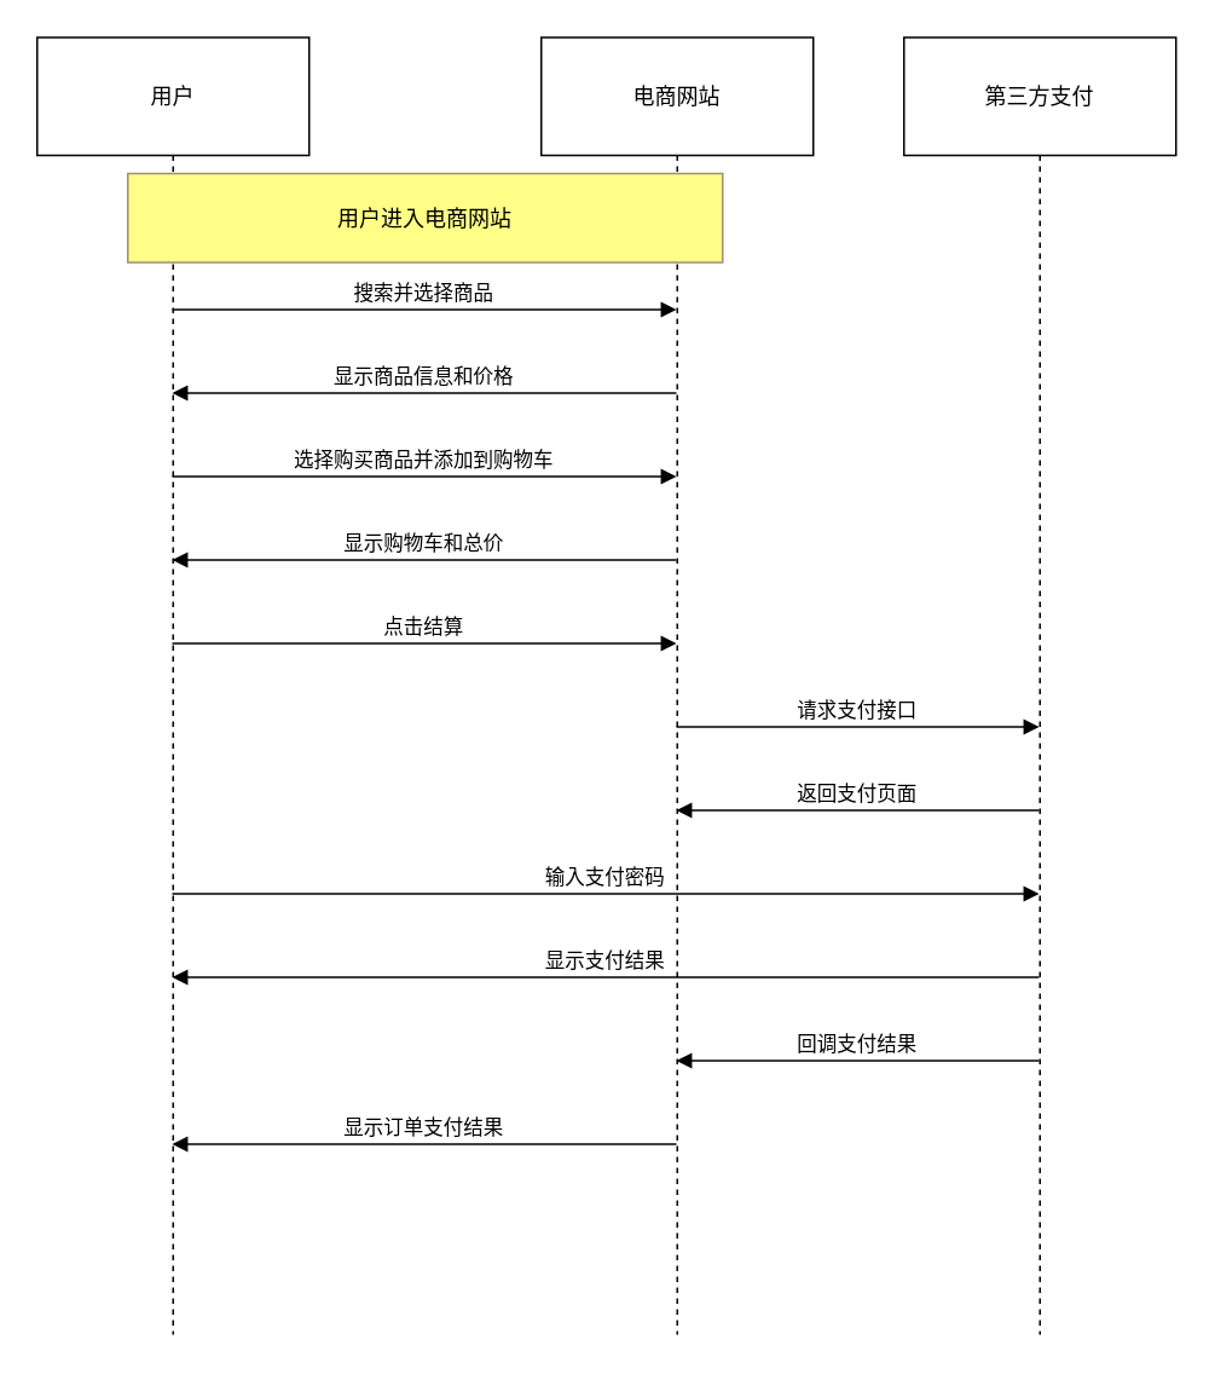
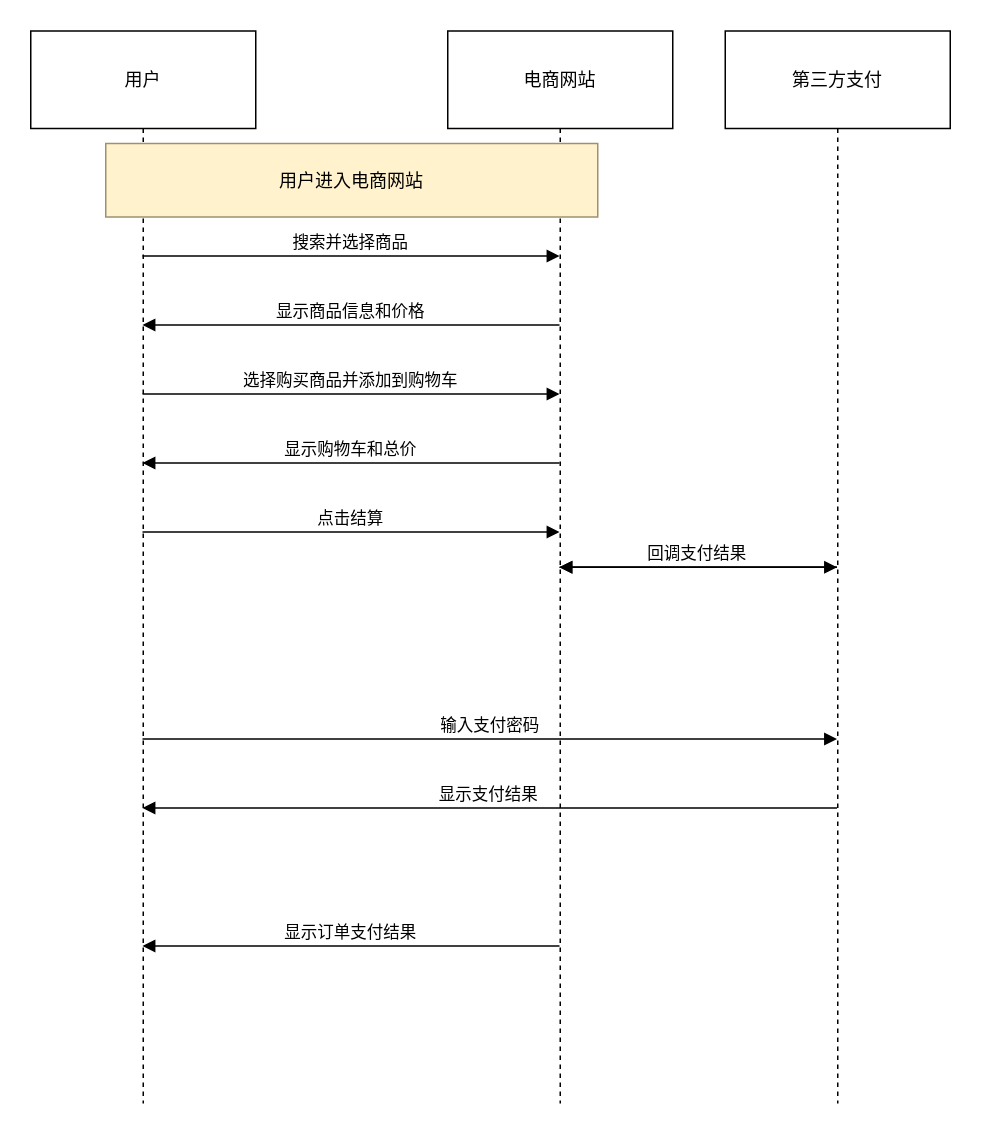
- <mxCell id="16" value="用户进入电商网站" style="fillColor=#ffff88;strokeColor=#9E916F;" vertex="1" parent="1"><mxGeometry x="70" y="95" width="328" height="49" as="geometry" /></mxCell>
+ <mxCell id="16" value="用户进入电商网站" style="fillColor=#fff2cc;strokeColor=#9E916F;" vertex="1" parent="1"><mxGeometry x="70" y="95" width="328" height="49" as="geometry" /></mxCell>
- <mxCell id="4" value="第三方支付" style="shape=umlLifeline;perimeter=lifelinePerimeter;whiteSpace=wrap;container=1;dropTarget=0;collapsible=0;recursiveResize=0;outlineConnect=0;portConstraint=eastwest;newEdgeStyle={&quot;edgeStyle&quot;:&quot;elbowEdgeStyle&quot;,&quot;elbow&quot;:&quot;vertical&quot;,&quot;curved&quot;:0,&quot;rounded&quot;:0};size=65;" vertex="1" parent="1"><mxGeometry x="498" width="150" height="715" as="geometry" y="20" /></mxCell>
+ <mxCell id="4" value="第三方支付" style="shape=umlLifeline;perimeter=lifelinePerimeter;whiteSpace=wrap;container=1;dropTarget=0;collapsible=0;recursiveResize=0;outlineConnect=0;portConstraint=eastwest;newEdgeStyle={&quot;edgeStyle&quot;:&quot;elbowEdgeStyle&quot;,&quot;elbow&quot;:&quot;vertical&quot;,&quot;curved&quot;:0,&quot;rounded&quot;:0};size=65;" vertex="1" parent="1"><mxGeometry x="483" y="20" width="150" height="715" as="geometry" /></mxCell>
